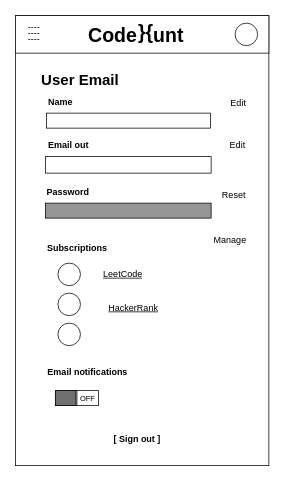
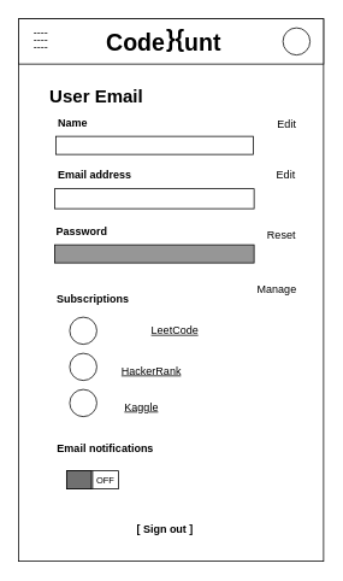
- <mxCell id="9" value="Email out" style="text;html=1;strokeColor=none;fillColor=none;align=left;verticalAlign=middle;whiteSpace=wrap;rounded=0;fontSize=12;fontStyle=1" vertex="1" parent="1"><mxGeometry x="61.5" y="178" width="151" height="30" as="geometry" /></mxCell>
+ <mxCell id="9" value="Email address" style="text;html=1;strokeColor=none;fillColor=none;align=left;verticalAlign=middle;whiteSpace=wrap;rounded=0;fontSize=12;fontStyle=1" vertex="1" parent="1"><mxGeometry x="61.5" y="178" width="151" height="30" as="geometry" /></mxCell>
- <mxCell id="16" value="&lt;u style=&quot;font-size: 12px;&quot;&gt;LeetCode&lt;/u&gt;" style="text;html=1;align=center;verticalAlign=middle;resizable=0;points=[];autosize=1;strokeColor=none;fillColor=none;fontSize=12;" vertex="1" parent="1"><mxGeometry x="128.13" y="355" width="70" height="20" as="geometry" /></mxCell>
+ <mxCell id="16" value="&lt;u style=&quot;font-size: 12px;&quot;&gt;LeetCode&lt;/u&gt;" style="text;html=1;align=center;verticalAlign=middle;resizable=0;points=[];autosize=1;strokeColor=none;fillColor=none;fontSize=12;" vertex="1" parent="1"><mxGeometry x="158.13" y="355" width="70" height="20" as="geometry" /></mxCell>
- <mxCell id="18" value="&lt;u style=&quot;font-size: 12px;&quot;&gt;HackerRank&lt;/u&gt;" style="text;html=1;align=center;verticalAlign=middle;resizable=0;points=[];autosize=1;strokeColor=none;fillColor=none;fontSize=12;" vertex="1" parent="1"><mxGeometry x="137.25" y="400" width="80" height="20" as="geometry" /></mxCell>
+ <mxCell id="18" value="&lt;u style=&quot;font-size: 12px;&quot;&gt;HackerRank&lt;/u&gt;" style="text;html=1;align=center;verticalAlign=middle;resizable=0;points=[];autosize=1;strokeColor=none;fillColor=none;fontSize=12;" vertex="1" parent="1"><mxGeometry x="127.25" y="400" width="80" height="20" as="geometry" /></mxCell>
+ <mxCell id="19" value="&lt;u style=&quot;font-size: 12px;&quot;&gt;Kaggle&lt;/u&gt;" style="text;html=1;align=center;verticalAlign=middle;resizable=0;points=[];autosize=1;strokeColor=none;fillColor=none;fontSize=12;" vertex="1" parent="1"><mxGeometry x="130.82" y="440" width="50" height="20" as="geometry" /></mxCell>
